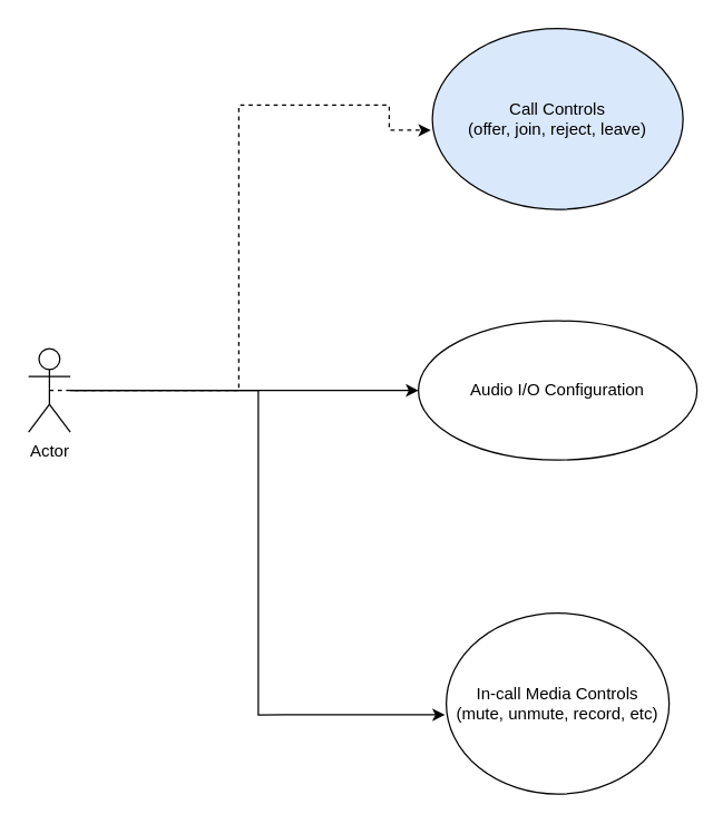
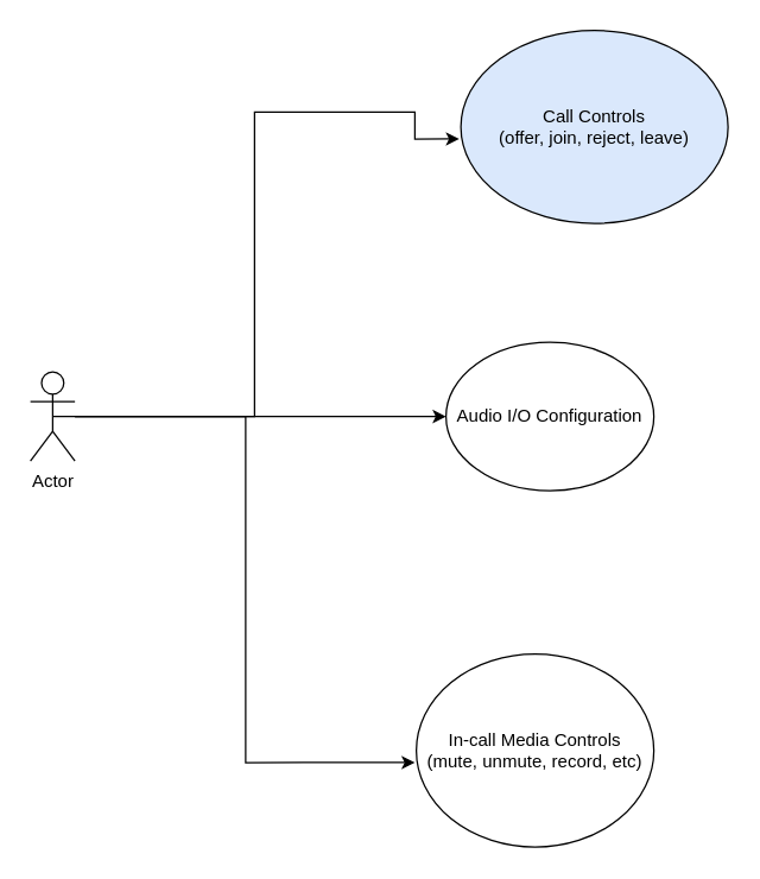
- <mxCell id="3" style="edgeStyle=orthogonalEdgeStyle;rounded=0;orthogonalLoop=1;jettySize=auto;html=1;exitX=0.5;exitY=0.5;exitDx=0;exitDy=0;exitPerimeter=0;entryX=-0.006;entryY=0.562;entryDx=0;entryDy=0;entryPerimeter=0;dashed=1;" edge="1" parent="1" source="5" target="6"><mxGeometry relative="1" as="geometry"><mxPoint x="250" y="90" as="targetPoint" /><Array as="points"><mxPoint x="171" y="280" /><mxPoint x="171" y="75" /><mxPoint x="279" y="75" /><mxPoint x="279" y="93" /></Array></mxGeometry></mxCell>
+ <mxCell id="3" style="edgeStyle=orthogonalEdgeStyle;rounded=0;orthogonalLoop=1;jettySize=auto;html=1;exitX=0.5;exitY=0.5;exitDx=0;exitDy=0;exitPerimeter=0;entryX=-0.006;entryY=0.562;entryDx=0;entryDy=0;entryPerimeter=0;" edge="1" parent="1" source="5" target="6"><mxGeometry relative="1" as="geometry"><mxPoint x="250" y="90" as="targetPoint" /><Array as="points"><mxPoint x="171" y="280" /><mxPoint x="171" y="75" /><mxPoint x="279" y="75" /><mxPoint x="279" y="93" /></Array></mxGeometry></mxCell>
- <mxCell id="7" value="Audio I/O Configuration" style="ellipse;whiteSpace=wrap;html=1;" vertex="1" parent="1"><mxGeometry x="300" y="230" width="200" height="100" as="geometry" /></mxCell>
+ <mxCell id="7" value="Audio I/O Configuration" style="ellipse;whiteSpace=wrap;html=1;" vertex="1" parent="1"><mxGeometry x="300" y="230" width="140" height="100" as="geometry" /></mxCell>
- <mxCell id="8" value="&lt;div&gt;In-call Media Controls&lt;/div&gt;&lt;div&gt;(mute, unmute, record, etc)&lt;br&gt;&lt;/div&gt;" style="ellipse;whiteSpace=wrap;html=1;" vertex="1" parent="1"><mxGeometry x="320" y="440" width="160" height="130" as="geometry" /></mxCell>
+ <mxCell id="8" value="&lt;div&gt;In-call Media Controls&lt;/div&gt;&lt;div&gt;(mute, unmute, record, etc)&lt;br&gt;&lt;/div&gt;" style="ellipse;whiteSpace=wrap;html=1;" vertex="1" parent="1"><mxGeometry x="280" y="440" width="160" height="130" as="geometry" /></mxCell>
